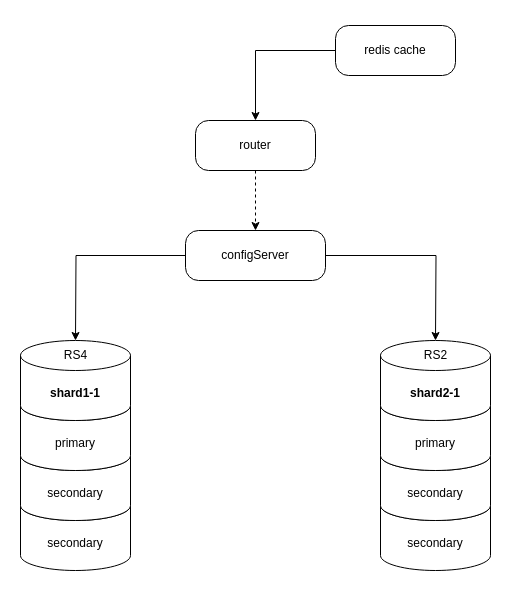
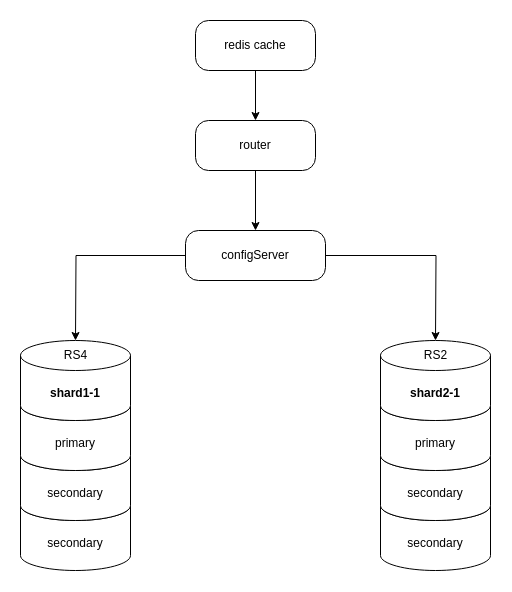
- <mxCell id="18" value="redis cache" style="rounded=1;whiteSpace=wrap;html=1;arcSize=26;" vertex="1" parent="1"><mxGeometry x="335" y="25" width="120" height="50" as="geometry" /></mxCell>
+ <mxCell id="18" value="redis cache" style="rounded=1;whiteSpace=wrap;html=1;arcSize=26;" vertex="1" parent="1"><mxGeometry x="195" y="20" width="120" height="50" as="geometry" /></mxCell>
- <mxCell id="10" style="edgeStyle=orthogonalEdgeStyle;rounded=0;orthogonalLoop=1;jettySize=auto;html=1;entryX=0.5;entryY=0;entryDx=0;entryDy=0;dashed=1;" parent="1" source="11" target="13" edge="1"><mxGeometry relative="1" as="geometry" /></mxCell>
+ <mxCell id="10" style="edgeStyle=orthogonalEdgeStyle;rounded=0;orthogonalLoop=1;jettySize=auto;html=1;entryX=0.5;entryY=0;entryDx=0;entryDy=0;" parent="1" source="11" target="13" edge="1"><mxGeometry relative="1" as="geometry" /></mxCell>
